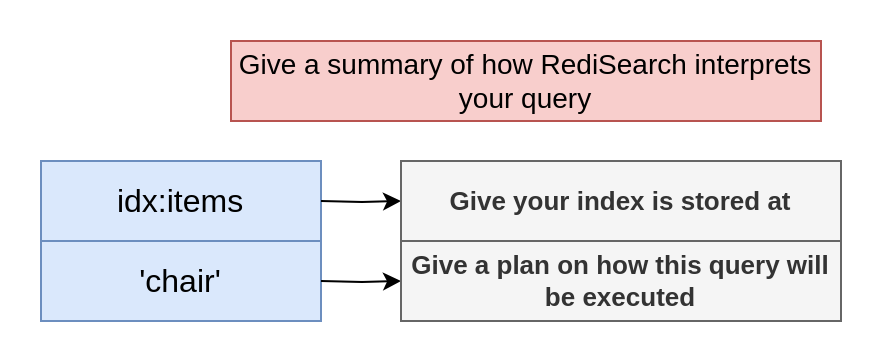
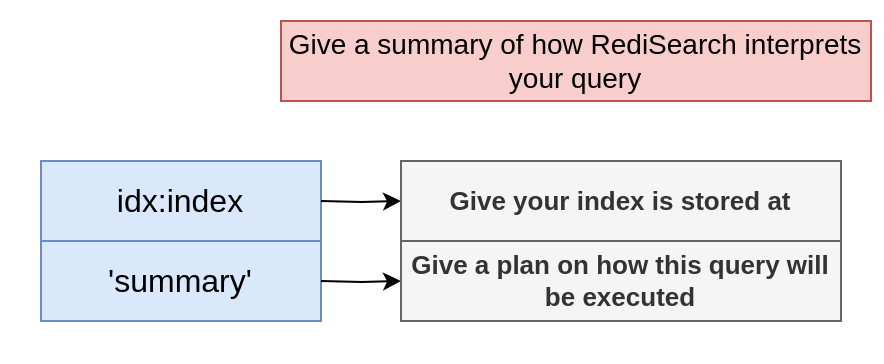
- <mxCell id="6" value="Give a summary of how RediSearch interprets your query" style="rounded=0;whiteSpace=wrap;html=1;fontSize=14;align=center;fillColor=#f8cecc;strokeColor=#b85450;" vertex="1" parent="1"><mxGeometry x="115" y="20" width="295" height="40" as="geometry" /></mxCell>
+ <mxCell id="6" value="Give a summary of how RediSearch interprets your query" style="rounded=0;whiteSpace=wrap;html=1;fontSize=14;align=center;fillColor=#f8cecc;strokeColor=#b85450;" vertex="1" parent="1"><mxGeometry x="140" y="10" width="295" height="40" as="geometry" /></mxCell>
- <mxCell id="2" value="idx:items" style="rounded=0;whiteSpace=wrap;html=1;fontSize=16;fillColor=#dae8fc;strokeColor=#6c8ebf;" vertex="1" parent="1"><mxGeometry x="20" y="80" width="140" height="40" as="geometry" /></mxCell>
+ <mxCell id="2" value="idx:index" style="rounded=0;whiteSpace=wrap;html=1;fontSize=16;fillColor=#dae8fc;strokeColor=#6c8ebf;" vertex="1" parent="1"><mxGeometry x="20" y="80" width="140" height="40" as="geometry" /></mxCell>
- <mxCell id="3" value="'chair'" style="rounded=0;whiteSpace=wrap;html=1;fontSize=16;fillColor=#dae8fc;strokeColor=#6c8ebf;" vertex="1" parent="1"><mxGeometry x="20" y="120" width="140" height="40" as="geometry" /></mxCell>
+ <mxCell id="3" value="'summary'" style="rounded=0;whiteSpace=wrap;html=1;fontSize=16;fillColor=#dae8fc;strokeColor=#6c8ebf;" vertex="1" parent="1"><mxGeometry x="20" y="120" width="140" height="40" as="geometry" /></mxCell>
